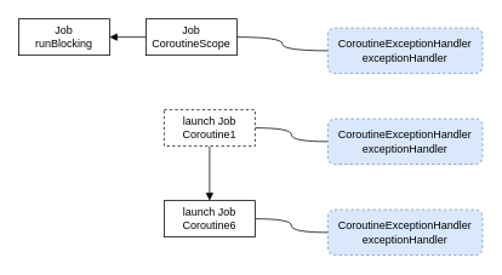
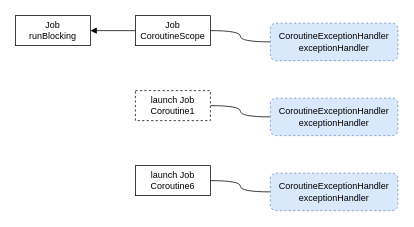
- <mxCell id="4" value="Job&lt;div&gt;CoroutineScope&lt;/div&gt;" style="rounded=0;whiteSpace=wrap;html=1;" vertex="1" parent="1"><mxGeometry x="160" y="20" width="100" height="40" as="geometry" /></mxCell>
+ <mxCell id="4" value="Job&lt;div&gt;CoroutineScope&lt;/div&gt;" style="rounded=0;whiteSpace=wrap;html=1;" vertex="1" parent="1"><mxGeometry x="180" y="20" width="100" height="40" as="geometry" /></mxCell>
- <mxCell id="6" style="edgeStyle=orthogonalEdgeStyle;rounded=0;orthogonalLoop=1;jettySize=auto;html=1;entryX=0.5;entryY=0;entryDx=0;entryDy=0;endArrow=block;endFill=1;" edge="1" parent="1" source="8" target="10"><mxGeometry relative="1" as="geometry" /></mxCell>
